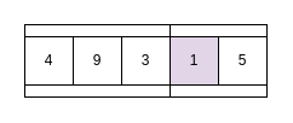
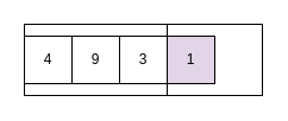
- <mxCell id="8" value="5" style="rounded=0;whiteSpace=wrap;html=1;" vertex="1" parent="1"><mxGeometry x="180" y="30" width="40" height="40" as="geometry" /></mxCell>
